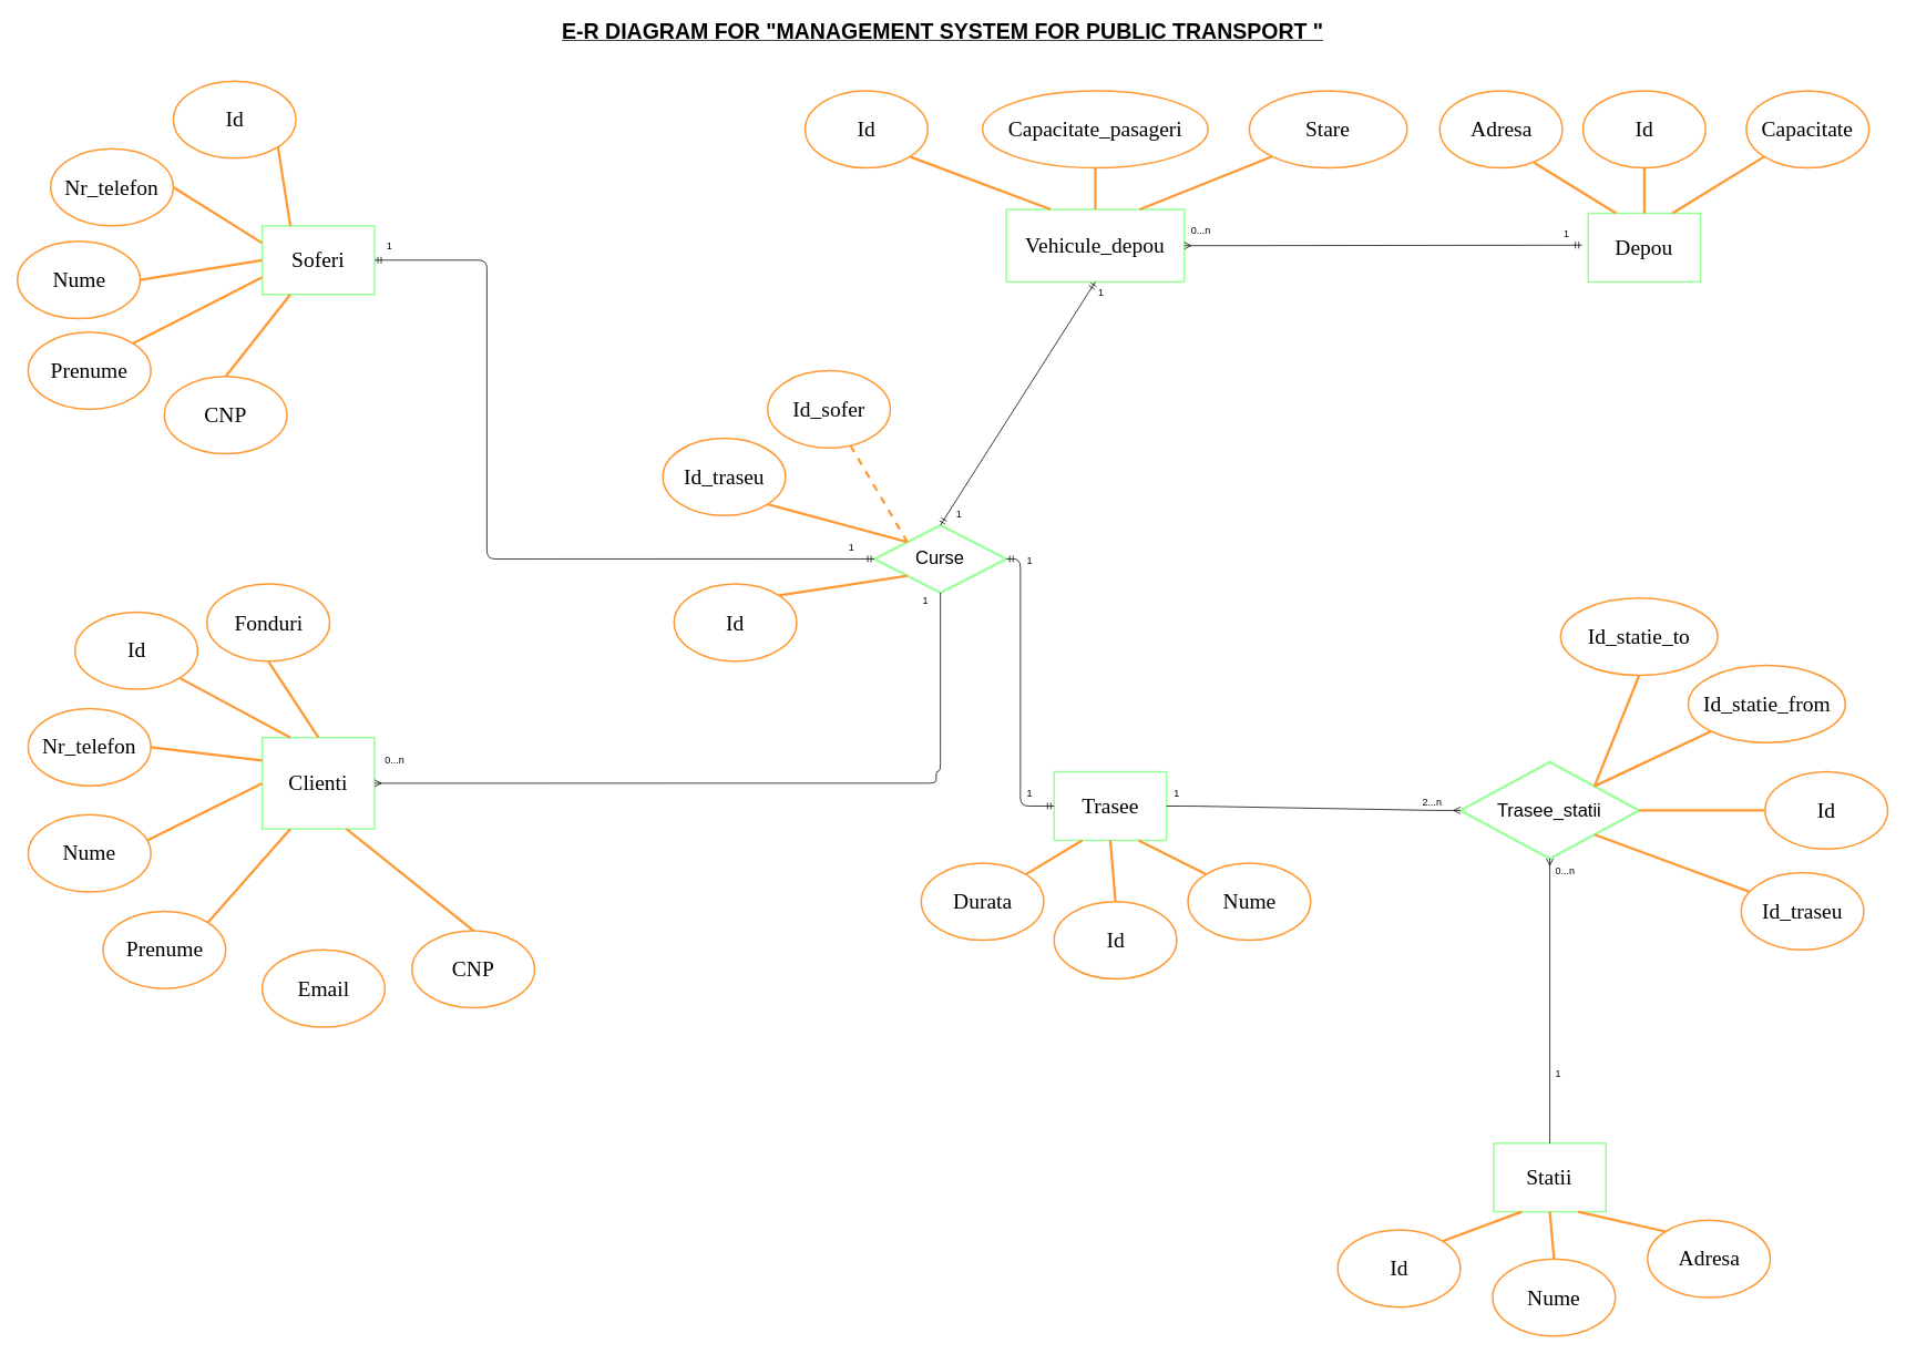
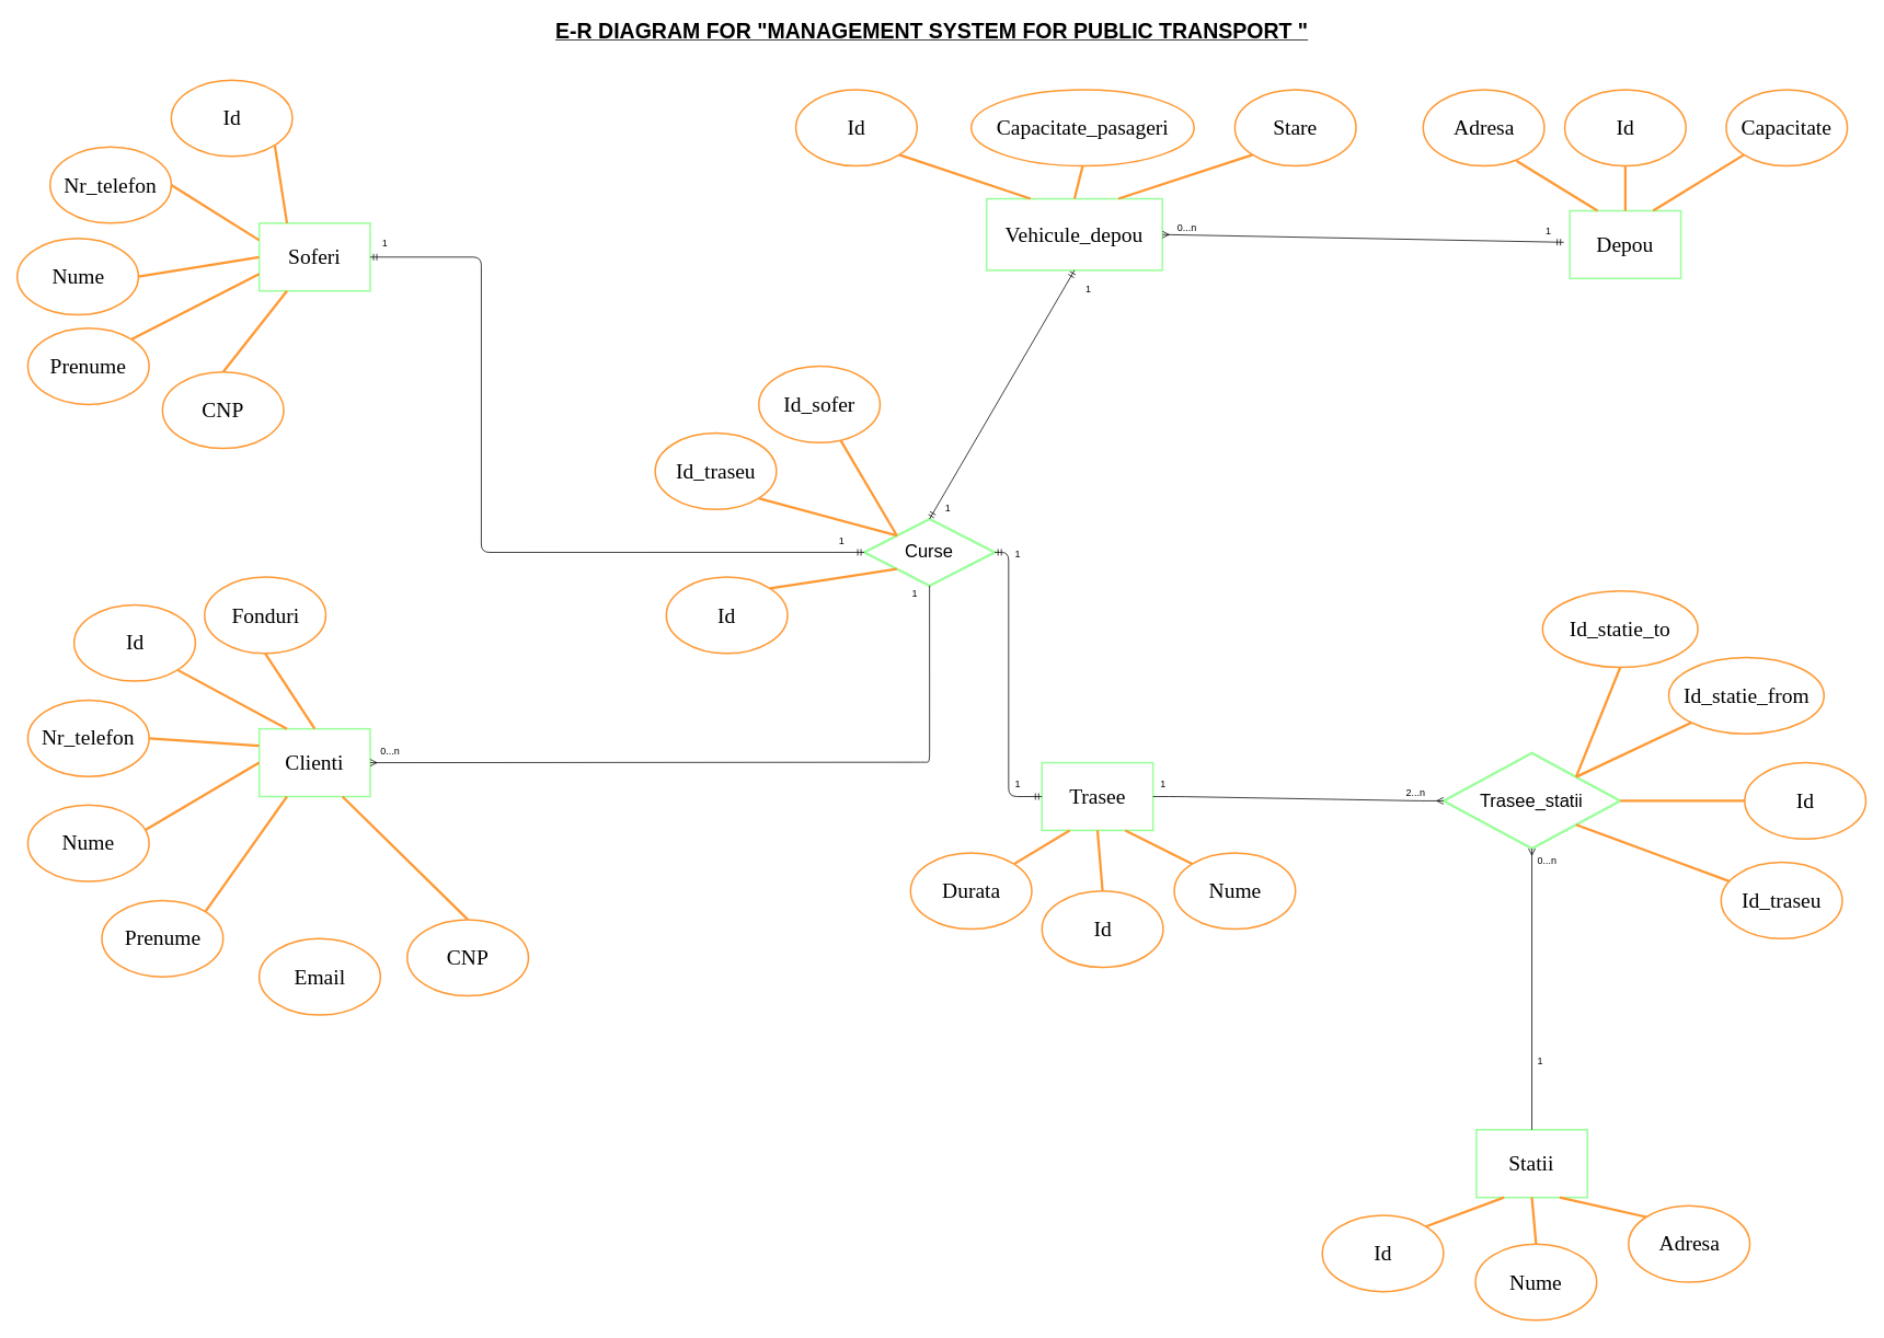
- <mxCell id="41" value="Stare" style="ellipse;whiteSpace=wrap;html=1;rounded=0;shadow=0;glass=0;comic=0;strokeWidth=2;fontFamily=Times New Roman;fontSize=26;strokeColor=#FF9933;" parent="1" vertex="1"><mxGeometry x="1502.482" y="108.615" width="190" height="92.923" as="geometry" /></mxCell>
+ <mxCell id="41" value="Stare" style="ellipse;whiteSpace=wrap;html=1;rounded=0;shadow=0;glass=0;comic=0;strokeWidth=2;fontFamily=Times New Roman;fontSize=26;strokeColor=#FF9933;" parent="1" vertex="1"><mxGeometry x="1502.482" y="108.615" width="147.523" height="92.923" as="geometry" /></mxCell>
- <mxCell id="5" value="Vehicule_depou" style="rounded=0;whiteSpace=wrap;html=1;strokeColor=#99FF99;strokeWidth=2;glass=0;shadow=0;comic=0;fontSize=26;fontFamily=Times New Roman;" parent="1" vertex="1"><mxGeometry x="1210.252" y="251.485" width="213.964" height="87.115" as="geometry" /></mxCell>
+ <mxCell id="5" value="Vehicule_depou" style="rounded=0;whiteSpace=wrap;html=1;strokeColor=#99FF99;strokeWidth=2;glass=0;shadow=0;comic=0;fontSize=26;fontFamily=Times New Roman;" parent="1" vertex="1"><mxGeometry x="1200.252" y="241.485" width="213.964" height="87.115" as="geometry" /></mxCell>
- <mxCell id="64" value="" style="endArrow=none;html=1;strokeColor=#FF9933;strokeWidth=3;fontFamily=Times New Roman;fontSize=26;entryX=0;entryY=0;entryDx=0;entryDy=0;dashed=1;" parent="1" source="66" target="61" edge="1"><mxGeometry width="50" height="50" relative="1" as="geometry"><mxPoint x="1058.225" y="550" as="sourcePoint" /><mxPoint x="1114.532" y="550" as="targetPoint" /></mxGeometry></mxCell>
+ <mxCell id="64" value="" style="endArrow=none;html=1;strokeColor=#FF9933;strokeWidth=3;fontFamily=Times New Roman;fontSize=26;entryX=0;entryY=0;entryDx=0;entryDy=0;" parent="1" source="66" target="61" edge="1"><mxGeometry width="50" height="50" relative="1" as="geometry"><mxPoint x="1058.225" y="550" as="sourcePoint" /><mxPoint x="1114.532" y="550" as="targetPoint" /></mxGeometry></mxCell>
- <mxCell id="4" value="Clienti" style="rounded=0;whiteSpace=wrap;html=1;strokeColor=#99FF99;strokeWidth=2;glass=0;shadow=0;comic=0;fontSize=26;fontFamily=Times New Roman;" parent="1" vertex="1"><mxGeometry x="314.982" y="886.846" width="135.135" height="110" as="geometry" /></mxCell>
+ <mxCell id="4" value="Clienti" style="rounded=0;whiteSpace=wrap;html=1;strokeColor=#99FF99;strokeWidth=2;glass=0;shadow=0;comic=0;fontSize=26;fontFamily=Times New Roman;" parent="1" vertex="1"><mxGeometry x="314.982" y="886.846" width="135.135" height="82.469" as="geometry" /></mxCell>
